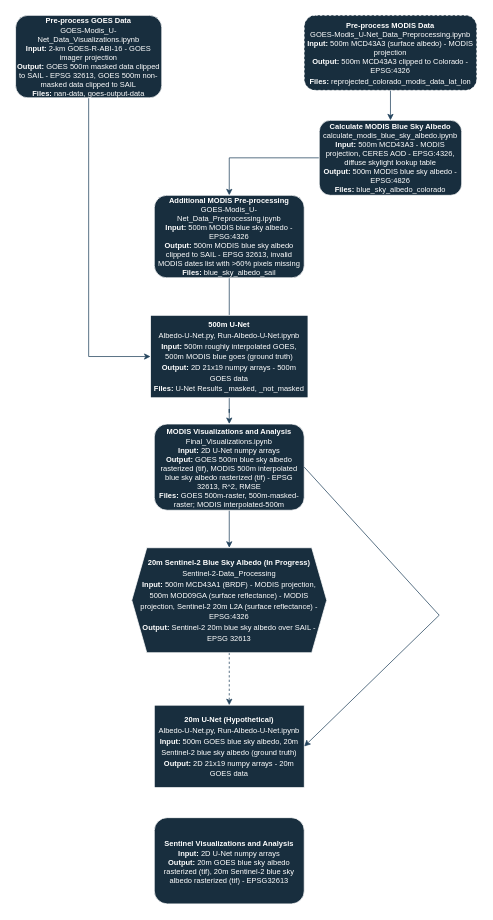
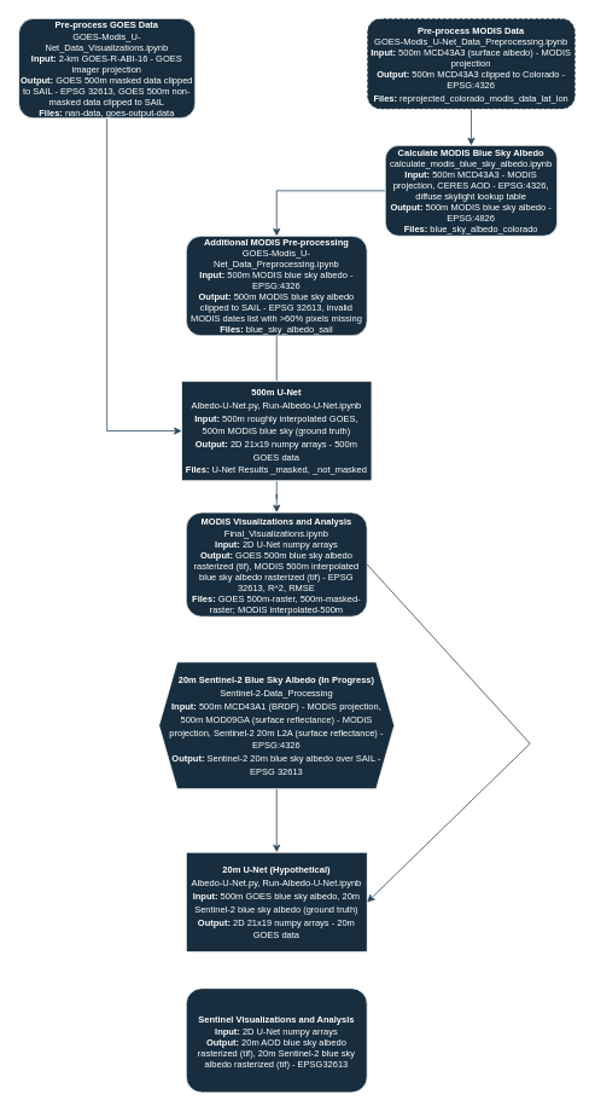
- <mxCell id="11" value="&lt;font size=&quot;1&quot;&gt;&lt;b&gt;500m U-Net&lt;/b&gt;&lt;/font&gt;&lt;div&gt;&lt;font size=&quot;1&quot;&gt;Albedo-U-Net.py, Run-Albedo-U-Net.ipynb&lt;/font&gt;&lt;/div&gt;&lt;div&gt;&lt;font size=&quot;1&quot;&gt;&lt;b&gt;Input:&amp;nbsp;&lt;/b&gt;500m roughly interpolated GOES, 500m MODIS blue goes (ground truth)&lt;/font&gt;&lt;/div&gt;&lt;div&gt;&lt;font size=&quot;1&quot;&gt;&lt;b&gt;Output:&amp;nbsp;&lt;/b&gt;2D 21x19 numpy arrays - 500m GOES data&lt;/font&gt;&lt;/div&gt;&lt;div&gt;&lt;font size=&quot;1&quot;&gt;&lt;b&gt;Files: &lt;/b&gt;U-Net Results _masked, _not_masked&lt;/font&gt;&lt;/div&gt;" style="rounded=0;whiteSpace=wrap;html=1;strokeColor=#FFFFFF;fontColor=#FFFFFF;fillColor=#182E3E;" vertex="1" parent="1"><mxGeometry x="200" y="420" width="210" height="110" as="geometry" /></mxCell>
+ <mxCell id="11" value="&lt;font size=&quot;1&quot;&gt;&lt;b&gt;500m U-Net&lt;/b&gt;&lt;/font&gt;&lt;div&gt;&lt;font size=&quot;1&quot;&gt;Albedo-U-Net.py, Run-Albedo-U-Net.ipynb&lt;/font&gt;&lt;/div&gt;&lt;div&gt;&lt;font size=&quot;1&quot;&gt;&lt;b&gt;Input:&amp;nbsp;&lt;/b&gt;500m roughly interpolated GOES, 500m MODIS blue sky (ground truth)&lt;/font&gt;&lt;/div&gt;&lt;div&gt;&lt;font size=&quot;1&quot;&gt;&lt;b&gt;Output:&amp;nbsp;&lt;/b&gt;2D 21x19 numpy arrays - 500m GOES data&lt;/font&gt;&lt;/div&gt;&lt;div&gt;&lt;font size=&quot;1&quot;&gt;&lt;b&gt;Files: &lt;/b&gt;U-Net Results _masked, _not_masked&lt;/font&gt;&lt;/div&gt;" style="rounded=0;whiteSpace=wrap;html=1;strokeColor=#FFFFFF;fontColor=#FFFFFF;fillColor=#182E3E;" vertex="1" parent="1"><mxGeometry x="200" y="420" width="210" height="110" as="geometry" /></mxCell>
- <mxCell id="12" style="edgeStyle=orthogonalEdgeStyle;rounded=0;orthogonalLoop=1;jettySize=auto;html=1;entryX=0.5;entryY=0;entryDx=0;entryDy=0;strokeColor=#23445D;" edge="1" parent="1" source="13" target="16"><mxGeometry relative="1" as="geometry" /></mxCell>
- <mxCell id="15" style="edgeStyle=orthogonalEdgeStyle;rounded=0;orthogonalLoop=1;jettySize=auto;html=1;entryX=0.5;entryY=0;entryDx=0;entryDy=0;strokeColor=#23445D;dashed=1;" edge="1" parent="1" source="16" target="14"><mxGeometry relative="1" as="geometry" /></mxCell>
+ <mxCell id="15" style="edgeStyle=orthogonalEdgeStyle;rounded=0;orthogonalLoop=1;jettySize=auto;html=1;entryX=0.5;entryY=0;entryDx=0;entryDy=0;strokeColor=#23445D;" edge="1" parent="1" source="16" target="14"><mxGeometry relative="1" as="geometry" /></mxCell>
- <mxCell id="19" value="&lt;b style=&quot;font-size: 10px;&quot;&gt;&lt;font style=&quot;font-size: 10px;&quot;&gt;Sentinel Visualizations and Analysis&lt;/font&gt;&lt;/b&gt;&lt;div style=&quot;font-size: 10px;&quot;&gt;&lt;b style=&quot;background-color: initial;&quot;&gt;Input: &lt;/b&gt;&lt;span style=&quot;background-color: initial;&quot;&gt;2D U-Net numpy arrays&lt;/span&gt;&lt;br&gt;&lt;/div&gt;&lt;div style=&quot;font-size: 10px;&quot;&gt;&lt;font style=&quot;font-size: 10px;&quot;&gt;&lt;b style=&quot;&quot;&gt;Output: &lt;/b&gt;20m GOES blue sky albedo rasterized (tif), 20m Sentinel-2 blue sky albedo rasterized (tif) - EPSG32613&lt;br&gt;&lt;/font&gt;&lt;/div&gt;" style="rounded=1;whiteSpace=wrap;html=1;strokeColor=#FFFFFF;fontColor=#FFFFFF;fillColor=#182E3E;" vertex="1" parent="1"><mxGeometry x="205" y="1090" width="200" height="115" as="geometry" /></mxCell>
+ <mxCell id="19" value="&lt;b style=&quot;font-size: 10px;&quot;&gt;&lt;font style=&quot;font-size: 10px;&quot;&gt;Sentinel Visualizations and Analysis&lt;/font&gt;&lt;/b&gt;&lt;div style=&quot;font-size: 10px;&quot;&gt;&lt;b style=&quot;background-color: initial;&quot;&gt;Input: &lt;/b&gt;&lt;span style=&quot;background-color: initial;&quot;&gt;2D U-Net numpy arrays&lt;/span&gt;&lt;br&gt;&lt;/div&gt;&lt;div style=&quot;font-size: 10px;&quot;&gt;&lt;font style=&quot;font-size: 10px;&quot;&gt;&lt;b style=&quot;&quot;&gt;Output: &lt;/b&gt;20m AOD blue sky albedo rasterized (tif), 20m Sentinel-2 blue sky albedo rasterized (tif) - EPSG32613&lt;br&gt;&lt;/font&gt;&lt;/div&gt;" style="rounded=1;whiteSpace=wrap;html=1;strokeColor=#FFFFFF;fontColor=#FFFFFF;fillColor=#182E3E;" vertex="1" parent="1"><mxGeometry x="205" y="1090" width="200" height="115" as="geometry" /></mxCell>
